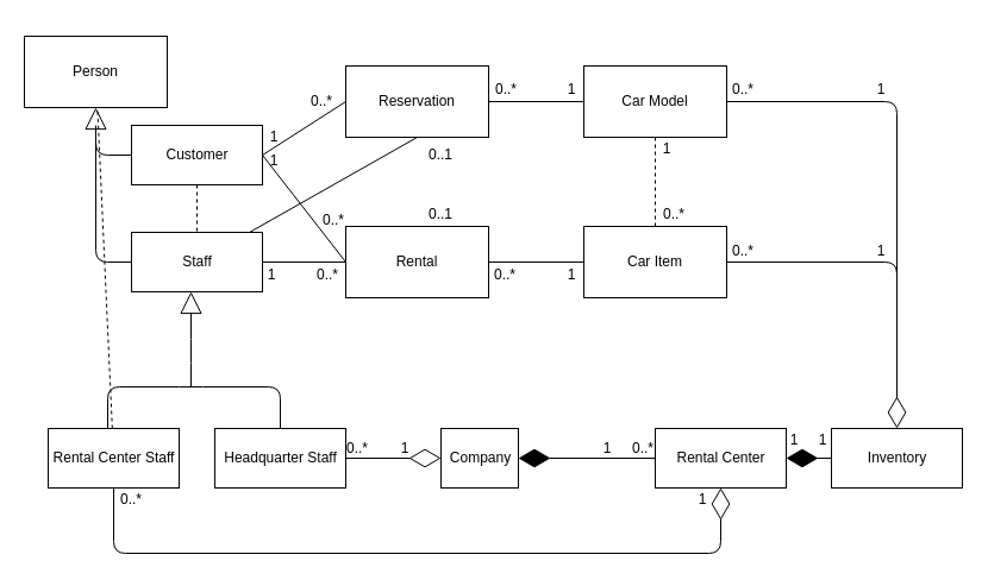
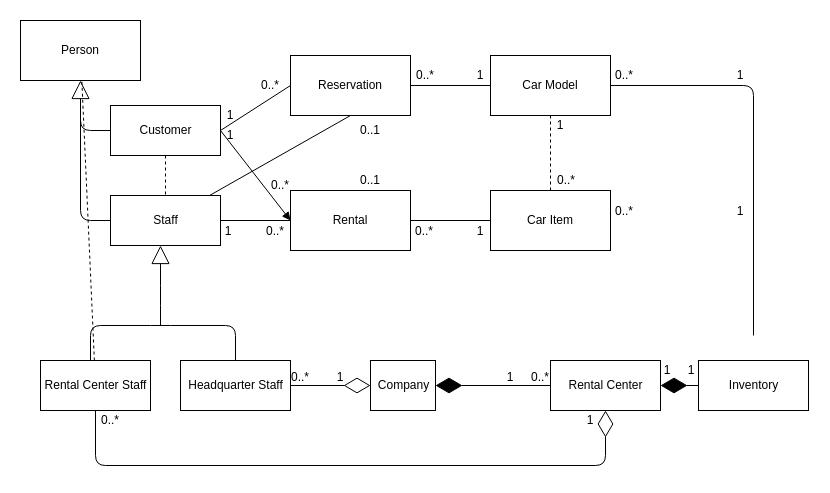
- <mxCell id="8" value="Person" style="rounded=0;whiteSpace=wrap;html=1;" vertex="1" parent="1"><mxGeometry x="20" y="30" width="120" height="60" as="geometry" /></mxCell>
+ <mxCell id="8" value="Person" style="rounded=0;whiteSpace=wrap;html=1;" vertex="1" parent="1"><mxGeometry x="20" y="20" width="120" height="60" as="geometry" /></mxCell>
- <mxCell id="22" value="" style="endArrow=none;html=1;exitX=1;exitY=0.5;exitDx=0;exitDy=0;entryX=0;entryY=0.5;entryDx=0;entryDy=0;" edge="1" parent="1" source="4" target="5"><mxGeometry width="50" height="50" relative="1" as="geometry"><mxPoint x="230" y="230" as="sourcePoint" /><mxPoint x="290" y="230" as="targetPoint" /></mxGeometry></mxCell>
+ <mxCell id="22" value="" style="endArrow=block;html=1;exitX=1;exitY=0.5;exitDx=0;exitDy=0;entryX=0;entryY=0.5;entryDx=0;entryDy=0;" edge="1" parent="1" source="4" target="5"><mxGeometry width="50" height="50" relative="1" as="geometry"><mxPoint x="230" y="230" as="sourcePoint" /><mxPoint x="290" y="230" as="targetPoint" /></mxGeometry></mxCell>
- <mxCell id="45" value="" style="endArrow=diamondThin;endFill=0;endSize=24;html=1;exitX=1;exitY=0.5;exitDx=0;exitDy=0;entryX=0.5;entryY=0;entryDx=0;entryDy=0;" edge="1" parent="1" source="10" target="15"><mxGeometry width="160" relative="1" as="geometry"><mxPoint x="708" y="395" as="sourcePoint" /><mxPoint x="670" y="395" as="targetPoint" /><Array as="points"><mxPoint x="753" y="220" /></Array></mxGeometry></mxCell>
